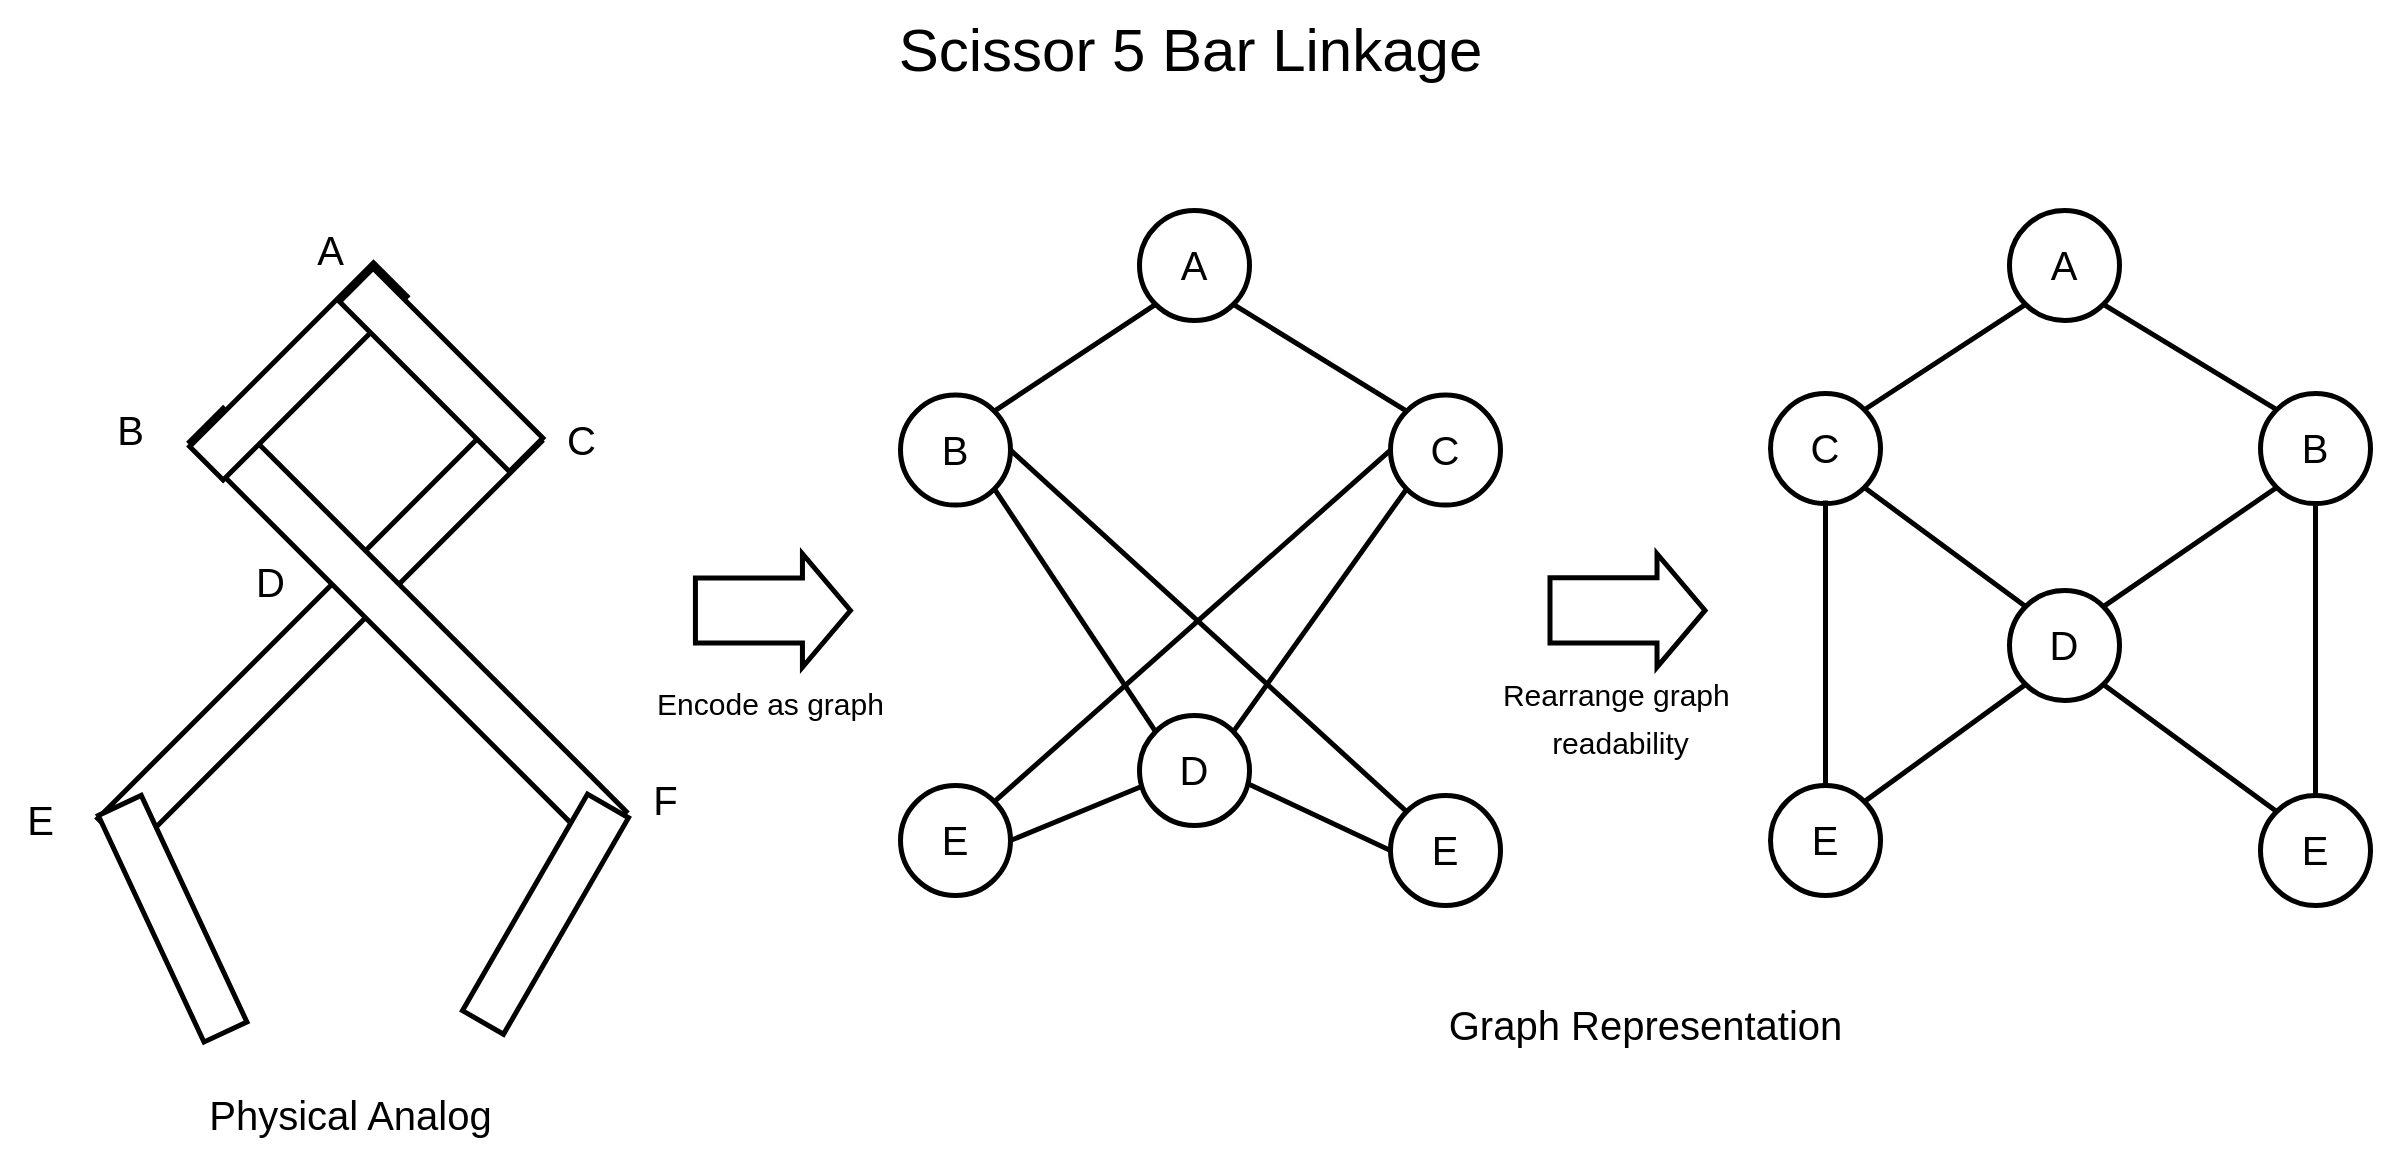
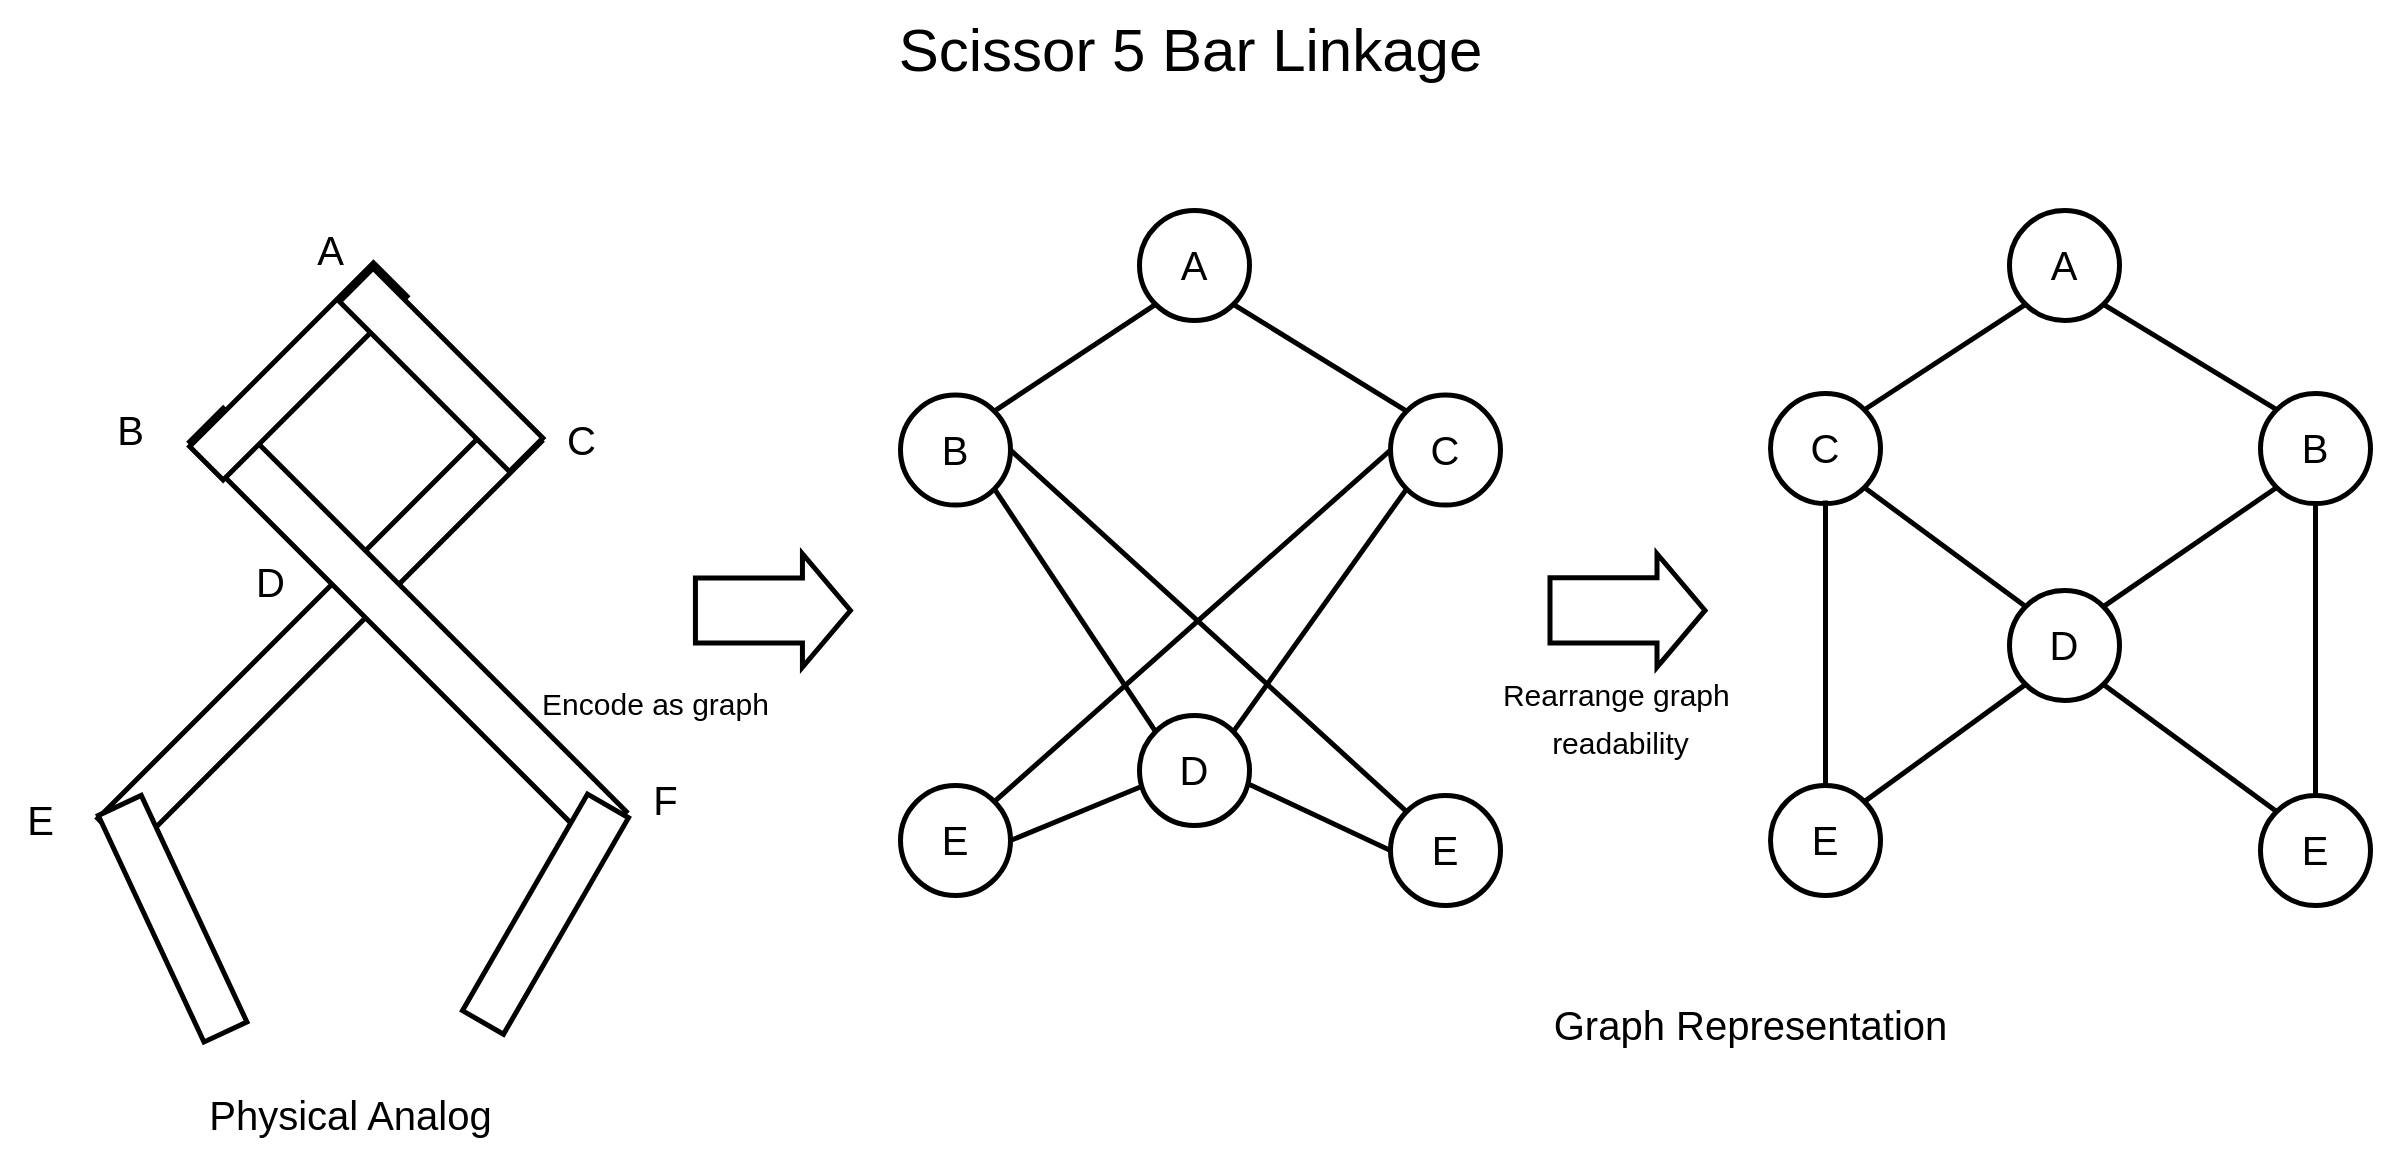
- <mxCell id="44" value="&lt;font style=&quot;font-size: 30px&quot;&gt;Encode as graph&lt;/font&gt;" style="text;html=1;align=center;verticalAlign=middle;resizable=0;points=[];autosize=1;strokeColor=none;fillColor=none;fontSize=40;" vertex="1" parent="1"><mxGeometry x="650" y="670" width="240" height="60" as="geometry" /></mxCell>
+ <mxCell id="44" value="&lt;font style=&quot;font-size: 30px&quot;&gt;Encode as graph&lt;/font&gt;" style="text;html=1;align=center;verticalAlign=middle;resizable=0;points=[];autosize=1;strokeColor=none;fillColor=none;fontSize=40;" vertex="1" parent="1"><mxGeometry x="535" y="670" width="240" height="60" as="geometry" /></mxCell>
- <mxCell id="47" value="&lt;span style=&quot;font-size: 40px&quot;&gt;Graph Representation&lt;/span&gt;" style="text;html=1;align=center;verticalAlign=middle;resizable=0;points=[];autosize=1;strokeColor=none;fillColor=none;fontSize=30;" vertex="1" parent="1"><mxGeometry x="1440" y="1000" width="410" height="50" as="geometry" /></mxCell>
+ <mxCell id="47" value="&lt;span style=&quot;font-size: 40px&quot;&gt;Graph Representation&lt;/span&gt;" style="text;html=1;align=center;verticalAlign=middle;resizable=0;points=[];autosize=1;strokeColor=none;fillColor=none;fontSize=30;" vertex="1" parent="1"><mxGeometry x="1545" y="1000" width="410" height="50" as="geometry" /></mxCell>
